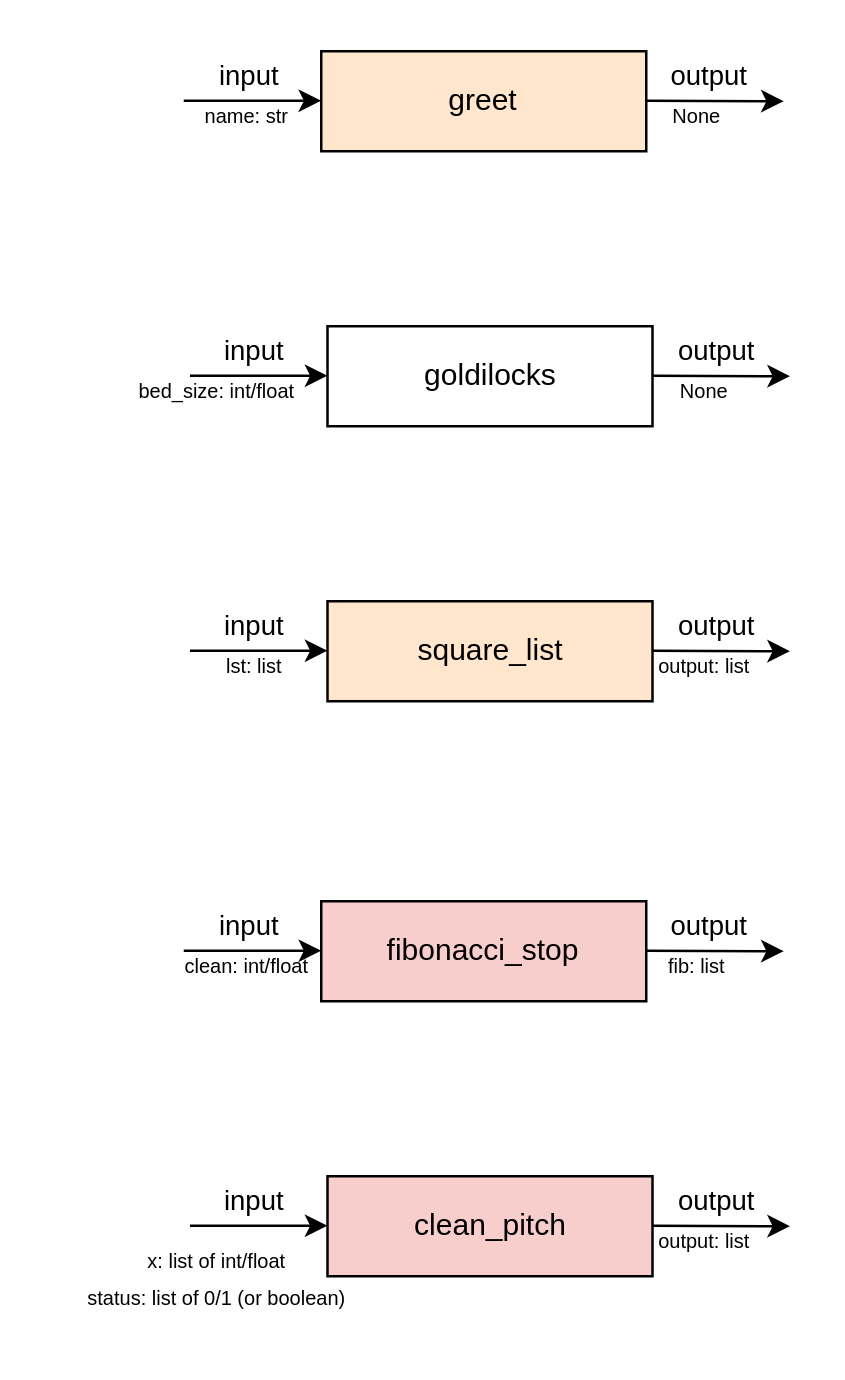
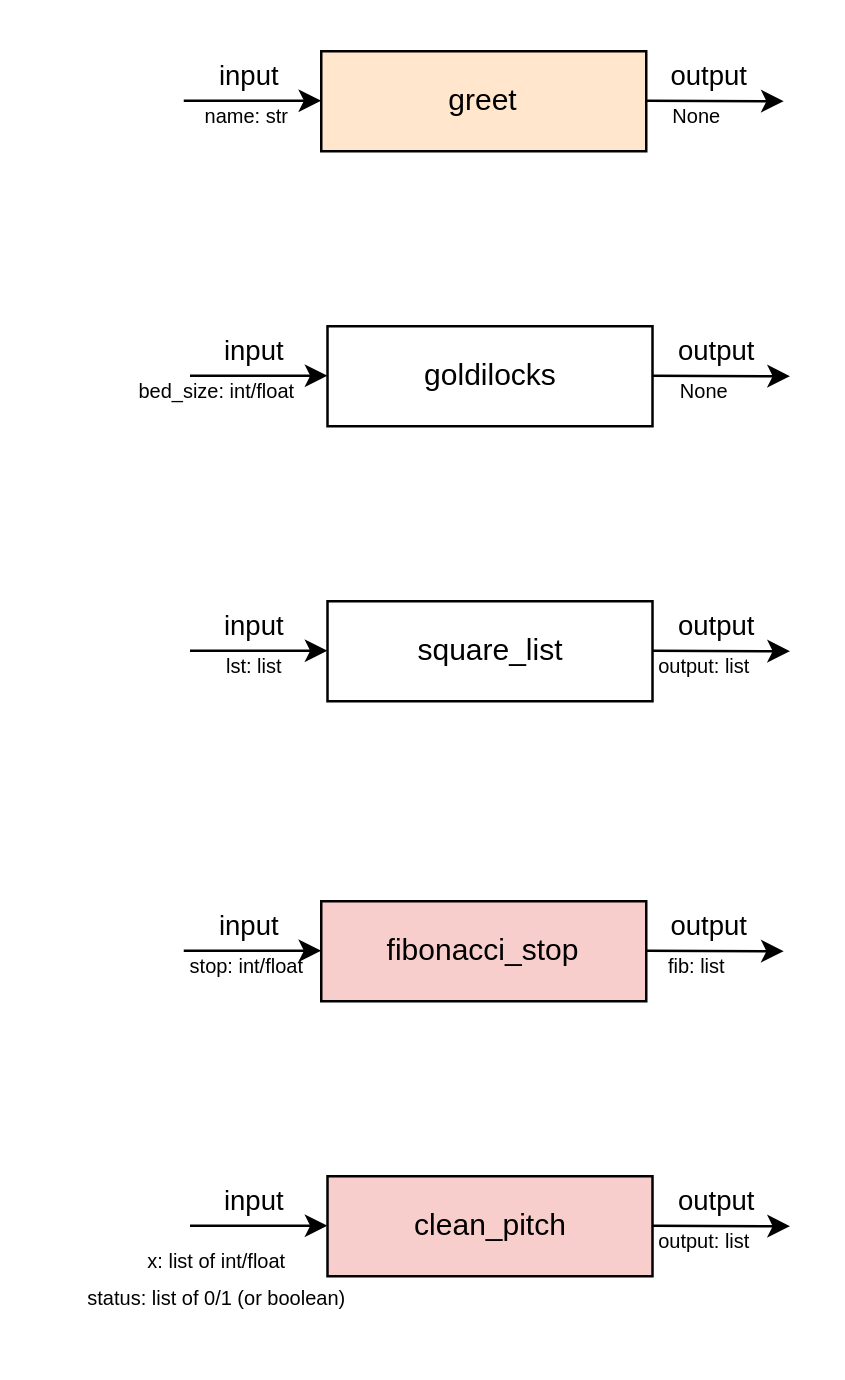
- <mxCell id="16" value="square_list" style="whiteSpace=wrap;html=1;fillColor=#ffe6cc;" vertex="1" parent="1"><mxGeometry x="130.5" y="240" width="130" height="40" as="geometry" /></mxCell>
+ <mxCell id="16" value="square_list" style="whiteSpace=wrap;html=1;" vertex="1" parent="1"><mxGeometry x="130.5" y="240" width="130" height="40" as="geometry" /></mxCell>
- <mxCell id="26" value="&lt;font style=&quot;font-size: 8px;&quot;&gt;clean: int/float&lt;br&gt;&lt;/font&gt;" style="text;html=1;align=center;verticalAlign=middle;resizable=0;points=[];autosize=1;strokeColor=none;fillColor=none;fontFamily=Helvetica;" vertex="1" parent="1"><mxGeometry x="63" y="370" width="70" height="30" as="geometry" /></mxCell>
+ <mxCell id="26" value="&lt;font style=&quot;font-size: 8px;&quot;&gt;stop: int/float&lt;br&gt;&lt;/font&gt;" style="text;html=1;align=center;verticalAlign=middle;resizable=0;points=[];autosize=1;strokeColor=none;fillColor=none;fontFamily=Helvetica;" vertex="1" parent="1"><mxGeometry x="63" y="370" width="70" height="30" as="geometry" /></mxCell>
